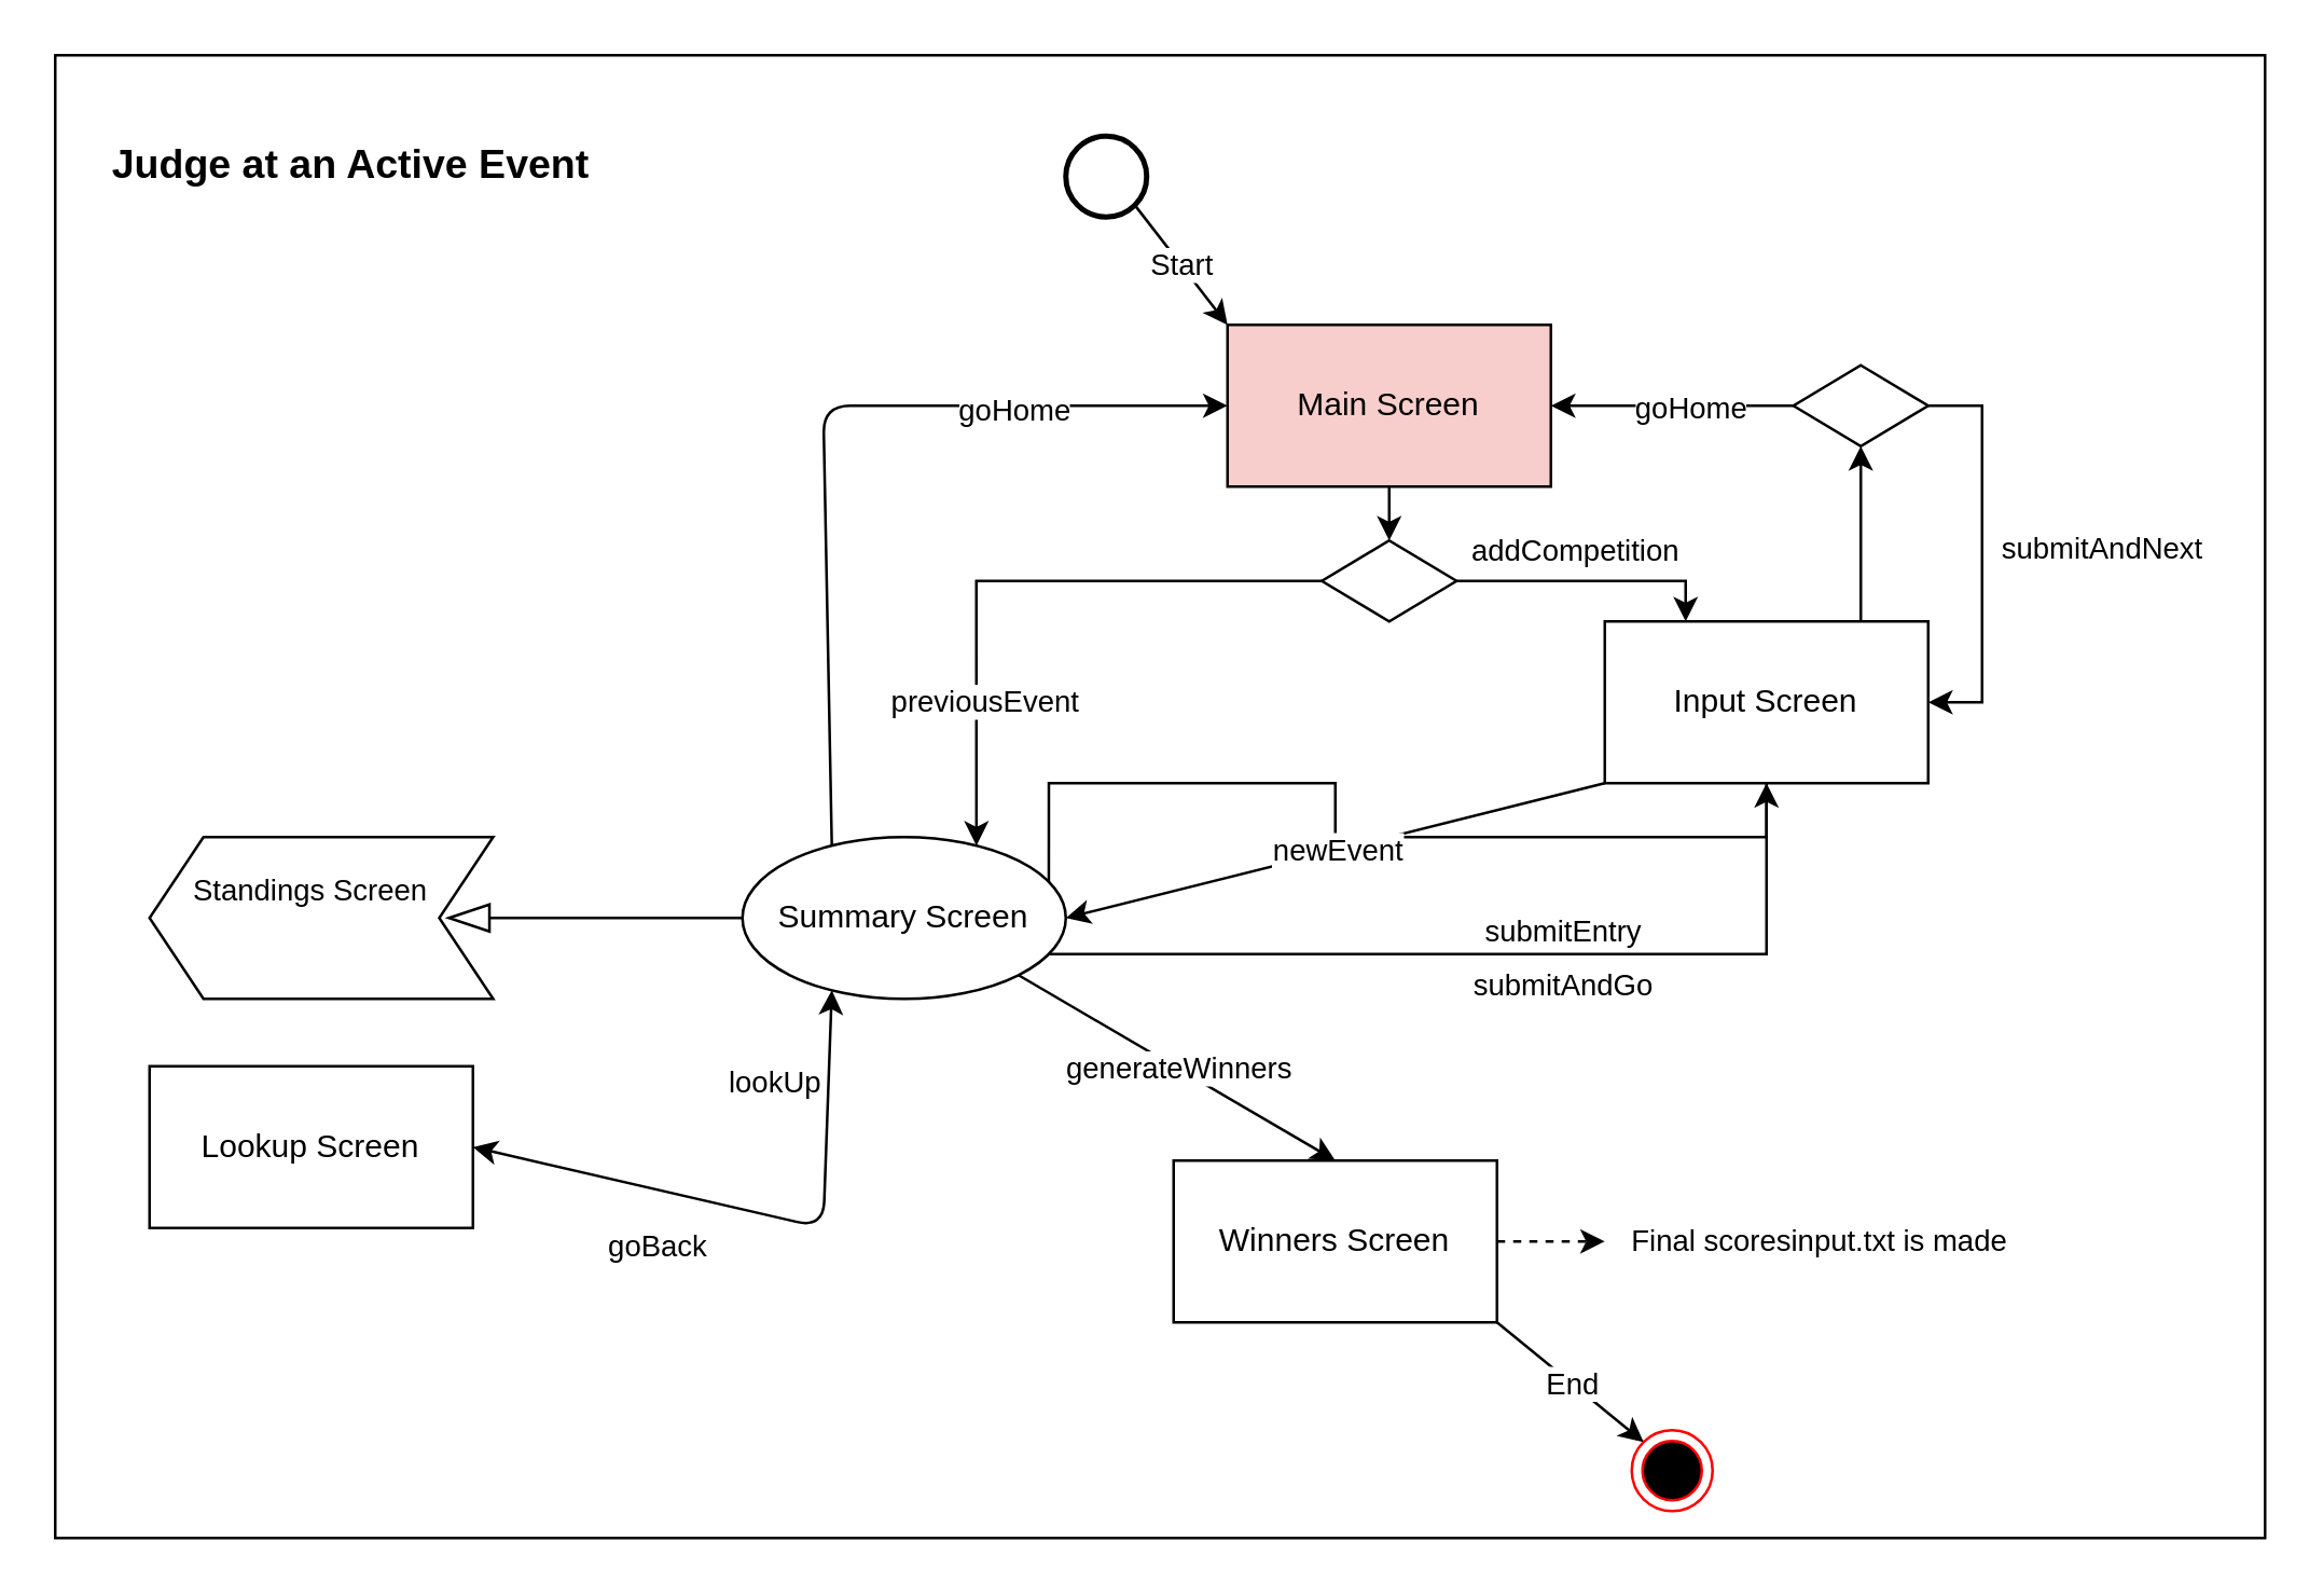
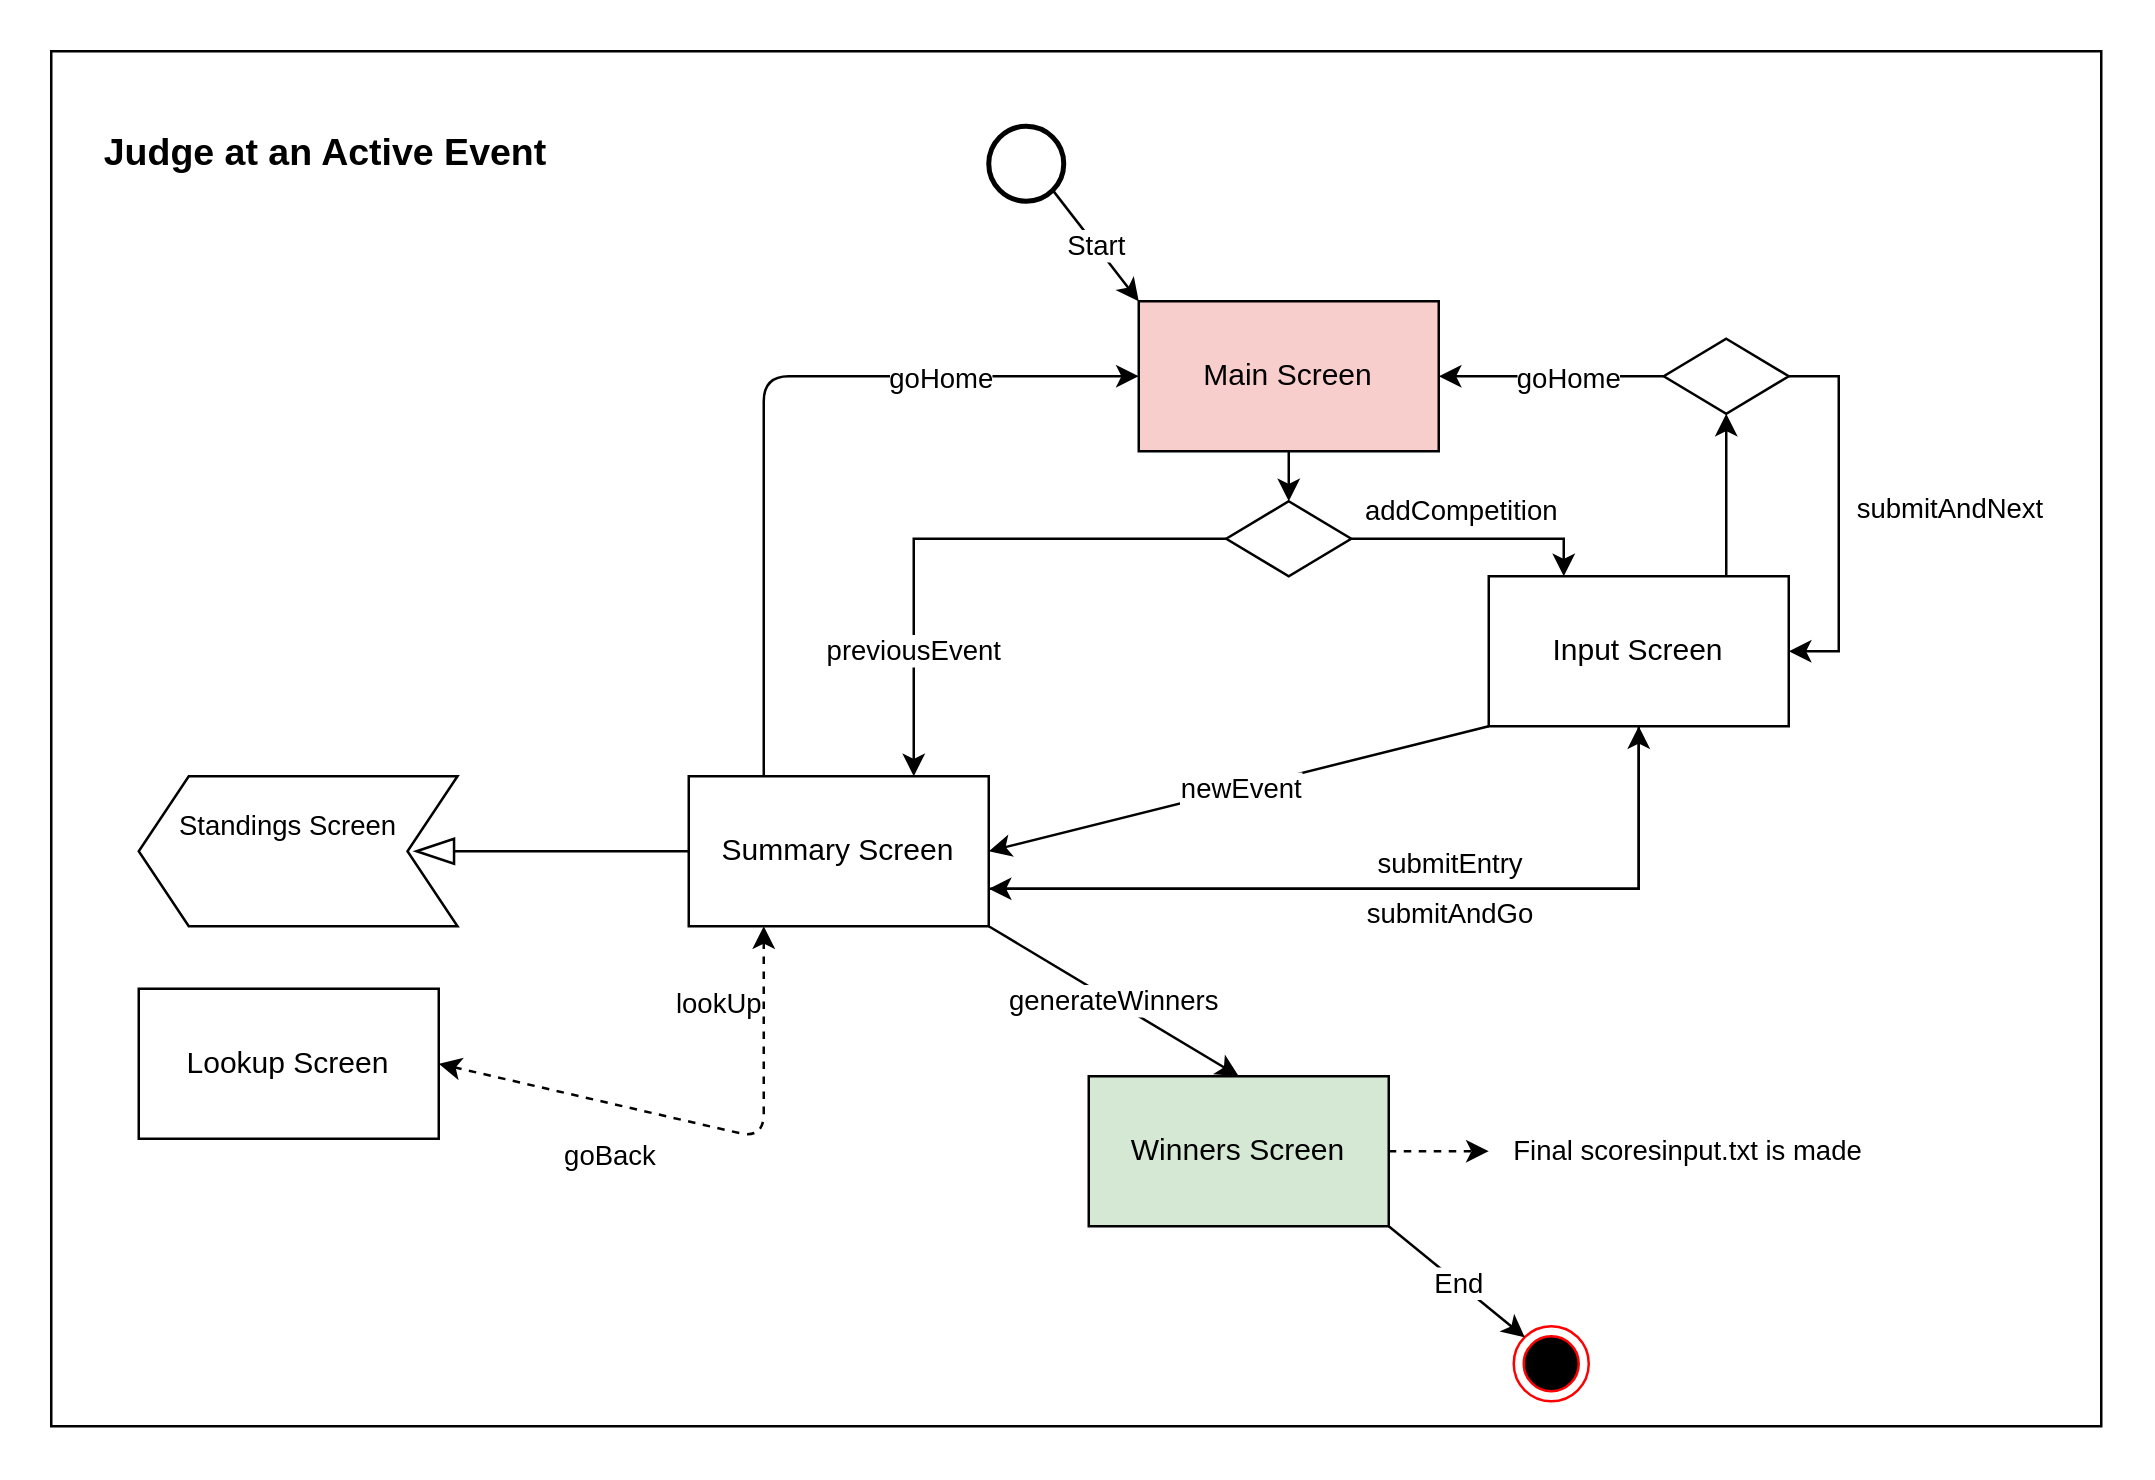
- <mxCell id="12" value="Summary Screen" style="ellipse;whiteSpace=wrap;html=1;" parent="1" vertex="1"><mxGeometry x="275" y="310" width="120" height="60" as="geometry" /></mxCell>
+ <mxCell id="12" value="Summary Screen" style="rounded=0;whiteSpace=wrap;html=1;" parent="1" vertex="1"><mxGeometry x="275" y="310" width="120" height="60" as="geometry" /></mxCell>
- <mxCell id="31" value="" style="endArrow=classic;startArrow=classic;html=1;fontSize=11;exitX=1;exitY=0.5;exitDx=0;exitDy=0;entryX=0.25;entryY=1;entryDx=0;entryDy=0;" parent="1" source="7" target="12" edge="1"><mxGeometry width="50" height="50" relative="1" as="geometry"><mxPoint x="365" y="500" as="sourcePoint" /><mxPoint x="415" y="450" as="targetPoint" /><Array as="points"><mxPoint x="305" y="455" /></Array></mxGeometry></mxCell>
+ <mxCell id="31" value="" style="endArrow=classic;startArrow=classic;html=1;fontSize=11;exitX=1;exitY=0.5;exitDx=0;exitDy=0;entryX=0.25;entryY=1;entryDx=0;entryDy=0;dashed=1;" parent="1" source="7" target="12" edge="1"><mxGeometry width="50" height="50" relative="1" as="geometry"><mxPoint x="365" y="500" as="sourcePoint" /><mxPoint x="415" y="450" as="targetPoint" /><Array as="points"><mxPoint x="305" y="455" /></Array></mxGeometry></mxCell>
- <mxCell id="6" value="Winners Screen" style="rounded=0;whiteSpace=wrap;html=1;" parent="1" vertex="1"><mxGeometry x="435" y="430" width="120" height="60" as="geometry" /></mxCell>
+ <mxCell id="6" value="Winners Screen" style="rounded=0;whiteSpace=wrap;html=1;fillColor=#d5e8d4;" parent="1" vertex="1"><mxGeometry x="435" y="430" width="120" height="60" as="geometry" /></mxCell>
